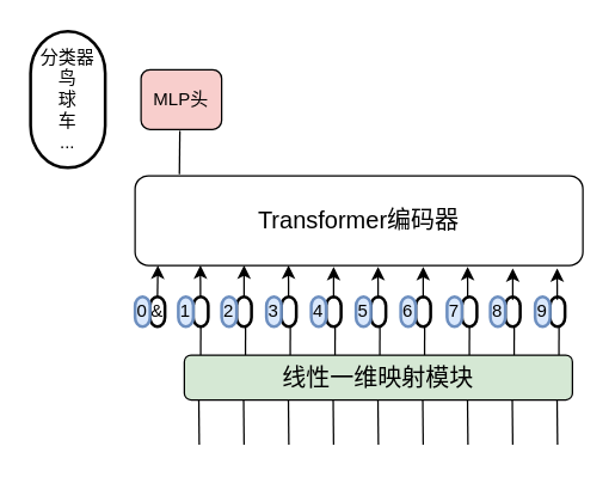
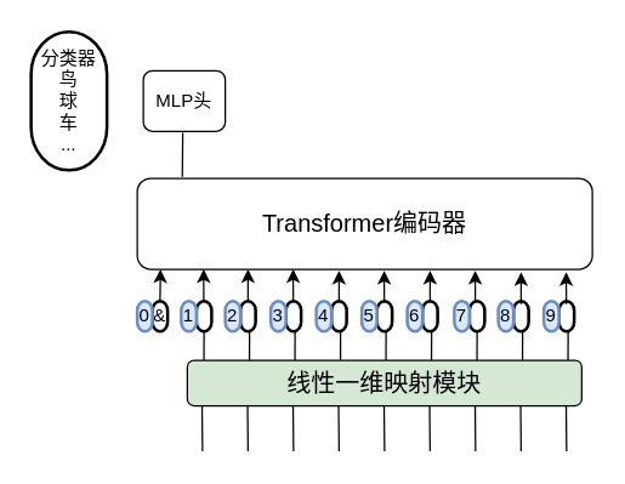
- <mxCell id="53" value="MLP头" style="rounded=1;whiteSpace=wrap;html=1;fillColor=#f8cecc;" vertex="1" parent="1"><mxGeometry x="94" y="46" width="54" height="40" as="geometry" /></mxCell>
+ <mxCell id="53" value="MLP头" style="rounded=1;whiteSpace=wrap;html=1;" vertex="1" parent="1"><mxGeometry x="94" y="46" width="54" height="40" as="geometry" /></mxCell>
